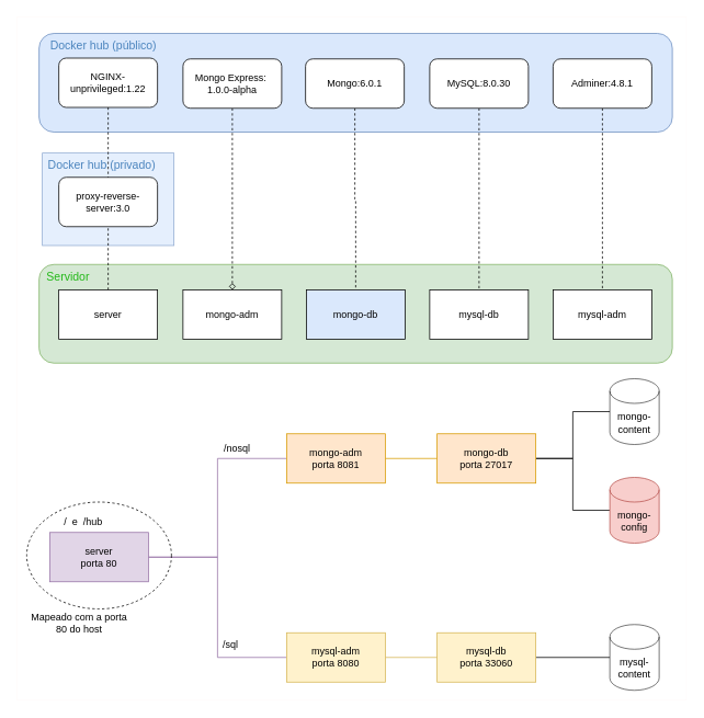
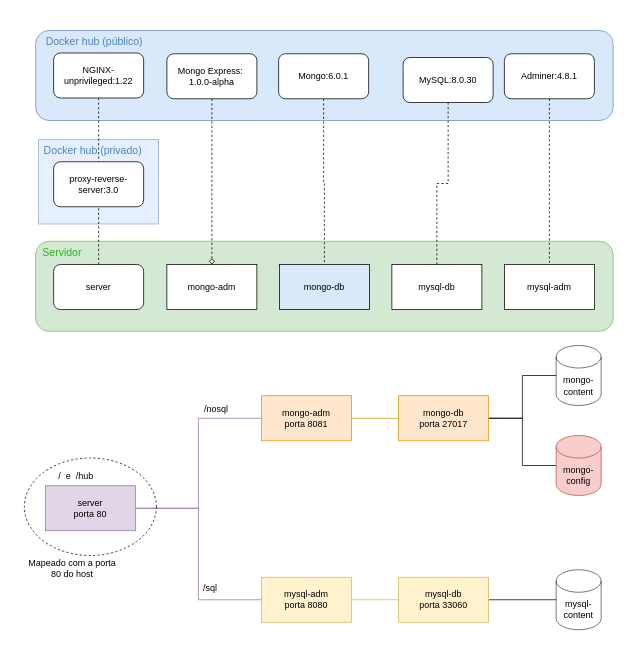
- <mxCell id="13" value="MySQL:8.0.30" style="rounded=1;whiteSpace=wrap;html=1;" parent="1" vertex="1"><mxGeometry x="522" y="71" width="120" height="60" as="geometry" /></mxCell>
+ <mxCell id="13" value="MySQL:8.0.30" style="rounded=1;whiteSpace=wrap;html=1;" parent="1" vertex="1"><mxGeometry x="537" y="76" width="120" height="60" as="geometry" /></mxCell>
- <mxCell id="36" value="server" style="rounded=0;whiteSpace=wrap;html=1;" parent="1" vertex="1"><mxGeometry x="71" y="352" width="120" height="60" as="geometry" /></mxCell>
+ <mxCell id="36" value="server" style="whiteSpace=wrap;html=1;rounded=1;" parent="1" vertex="1"><mxGeometry x="71" y="352" width="120" height="60" as="geometry" /></mxCell>
